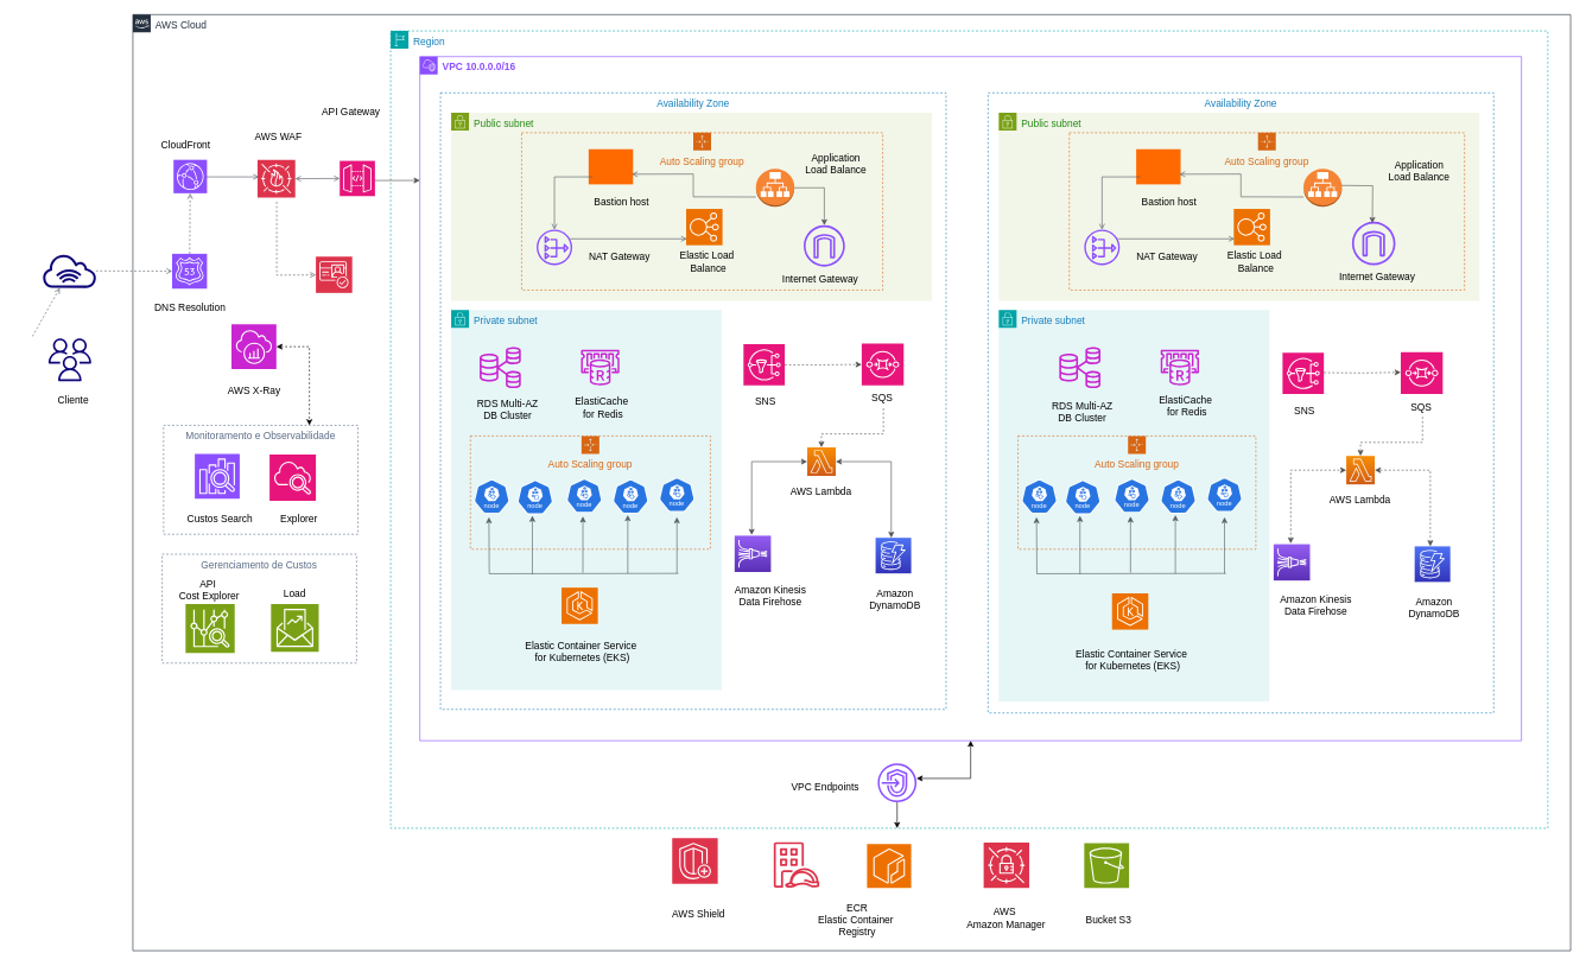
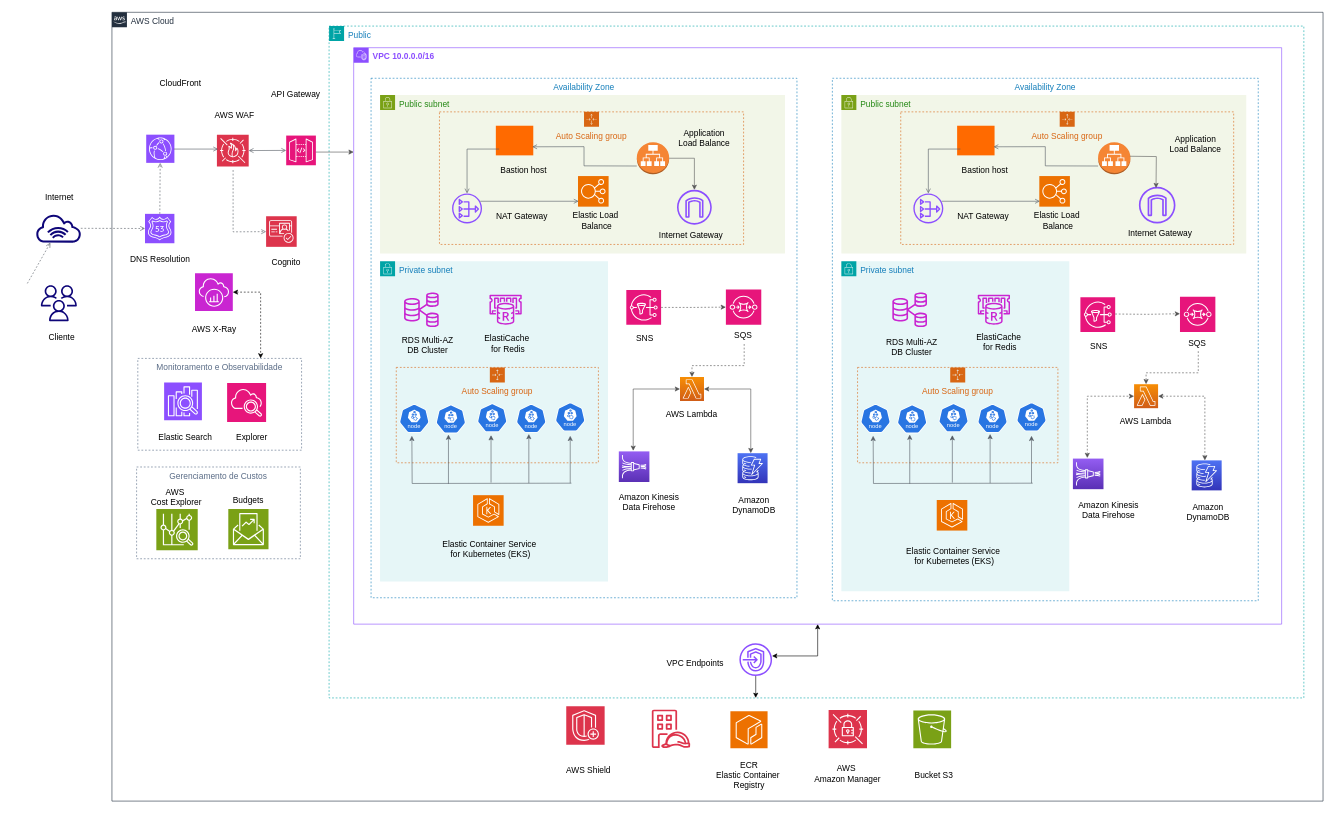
- <mxCell id="4" value="Region" style="points=[[0,0],[0.25,0],[0.5,0],[0.75,0],[1,0],[1,0.25],[1,0.5],[1,0.75],[1,1],[0.75,1],[0.5,1],[0.25,1],[0,1],[0,0.75],[0,0.5],[0,0.25]];outlineConnect=0;gradientColor=none;html=1;whiteSpace=wrap;fontSize=14;fontStyle=0;container=1;pointerEvents=0;collapsible=0;recursiveResize=0;shape=mxgraph.aws4.group;grIcon=mxgraph.aws4.group_region;strokeColor=#00A4A6;fillColor=none;verticalAlign=top;align=left;spacingLeft=30;fontColor=#147EBA;dashed=1;" parent="2" vertex="1"><mxGeometry x="362" y="23" width="1625" height="1120" as="geometry" /></mxCell>
+ <mxCell id="4" value="Public" style="points=[[0,0],[0.25,0],[0.5,0],[0.75,0],[1,0],[1,0.25],[1,0.5],[1,0.75],[1,1],[0.75,1],[0.5,1],[0.25,1],[0,1],[0,0.75],[0,0.5],[0,0.25]];outlineConnect=0;gradientColor=none;html=1;whiteSpace=wrap;fontSize=14;fontStyle=0;container=1;pointerEvents=0;collapsible=0;recursiveResize=0;shape=mxgraph.aws4.group;grIcon=mxgraph.aws4.group_region;strokeColor=#00A4A6;fillColor=none;verticalAlign=top;align=left;spacingLeft=30;fontColor=#147EBA;dashed=1;" parent="2" vertex="1"><mxGeometry x="362" y="23" width="1625" height="1120" as="geometry" /></mxCell>
- <mxCell id="11" value="CloudFront" style="text;html=1;align=center;verticalAlign=middle;resizable=0;points=[];autosize=1;strokeColor=none;fillColor=none;fontSize=14;" parent="2" vertex="1"><mxGeometry x="30.0" y="168" width="87" height="29" as="geometry" /></mxCell>
+ <mxCell id="11" value="CloudFront" style="text;html=1;align=center;verticalAlign=middle;resizable=0;points=[];autosize=1;strokeColor=none;fillColor=none;fontSize=14;" parent="2" vertex="1"><mxGeometry x="70" y="103" width="87" height="29" as="geometry" /></mxCell>
+ <mxCell id="135" value="Internet" style="text;html=1;align=center;verticalAlign=middle;resizable=0;points=[];autosize=1;strokeColor=none;fillColor=none;fontSize=14;" parent="1" vertex="1"><mxGeometry x="65" y="314" width="65" height="29" as="geometry" /></mxCell>
+ <mxCell id="10" value="Cognito" style="text;html=1;align=center;verticalAlign=middle;resizable=0;points=[];autosize=1;strokeColor=none;fillColor=none;fontSize=14;" parent="2" vertex="1"><mxGeometry x="257" y="401" width="66" height="29" as="geometry" /></mxCell>
- <mxCell id="29" value="Custos Search " style="text;html=1;align=center;verticalAlign=middle;resizable=0;points=[];autosize=1;strokeColor=none;fillColor=none;fontSize=14;" parent="2" vertex="1"><mxGeometry x="68" y="693.5" width="107" height="29" as="geometry" /></mxCell>
+ <mxCell id="29" value="Elastic Search " style="text;html=1;align=center;verticalAlign=middle;resizable=0;points=[];autosize=1;strokeColor=none;fillColor=none;fontSize=14;" parent="2" vertex="1"><mxGeometry x="68" y="693.5" width="107" height="29" as="geometry" /></mxCell>
- <mxCell id="24" value="API&amp;nbsp;&lt;div&gt;Cost Explorer&lt;/div&gt;" style="text;html=1;align=center;verticalAlign=middle;resizable=0;points=[];autosize=1;strokeColor=none;fillColor=none;fontSize=14;" parent="2" vertex="1"><mxGeometry x="55" y="785" width="103" height="46" as="geometry" /></mxCell>
+ <mxCell id="24" value="AWS&amp;nbsp;&lt;div&gt;Cost Explorer&lt;/div&gt;" style="text;html=1;align=center;verticalAlign=middle;resizable=0;points=[];autosize=1;strokeColor=none;fillColor=none;fontSize=14;" parent="2" vertex="1"><mxGeometry x="55" y="785" width="103" height="46" as="geometry" /></mxCell>
- <mxCell id="26" value="Load" style="text;html=1;align=center;verticalAlign=middle;resizable=0;points=[];autosize=1;strokeColor=none;fillColor=none;fontSize=14;" parent="2" vertex="1"><mxGeometry x="192" y="799" width="69" height="29" as="geometry" /></mxCell>
+ <mxCell id="26" value="Budgets" style="text;html=1;align=center;verticalAlign=middle;resizable=0;points=[];autosize=1;strokeColor=none;fillColor=none;fontSize=14;" parent="2" vertex="1"><mxGeometry x="192" y="799" width="69" height="29" as="geometry" /></mxCell>
- <mxCell id="32" value="ECR&lt;div&gt;Elastic Container&amp;nbsp;&lt;/div&gt;&lt;div&gt;Registry&lt;br&gt;&lt;/div&gt;" style="text;html=1;align=center;verticalAlign=middle;resizable=0;points=[];autosize=1;strokeColor=none;fillColor=none;fontSize=14;" parent="2" vertex="1"><mxGeometry x="953" y="1241" width="128" height="62" as="geometry" /></mxCell>
+ <mxCell id="32" value="ECR&lt;div&gt;Elastic Container&amp;nbsp;&lt;/div&gt;&lt;div&gt;Registry&lt;br&gt;&lt;/div&gt;" style="text;html=1;align=center;verticalAlign=middle;resizable=0;points=[];autosize=1;strokeColor=none;fillColor=none;fontSize=14;" parent="2" vertex="1"><mxGeometry x="998" y="1241" width="128" height="62" as="geometry" /></mxCell>
